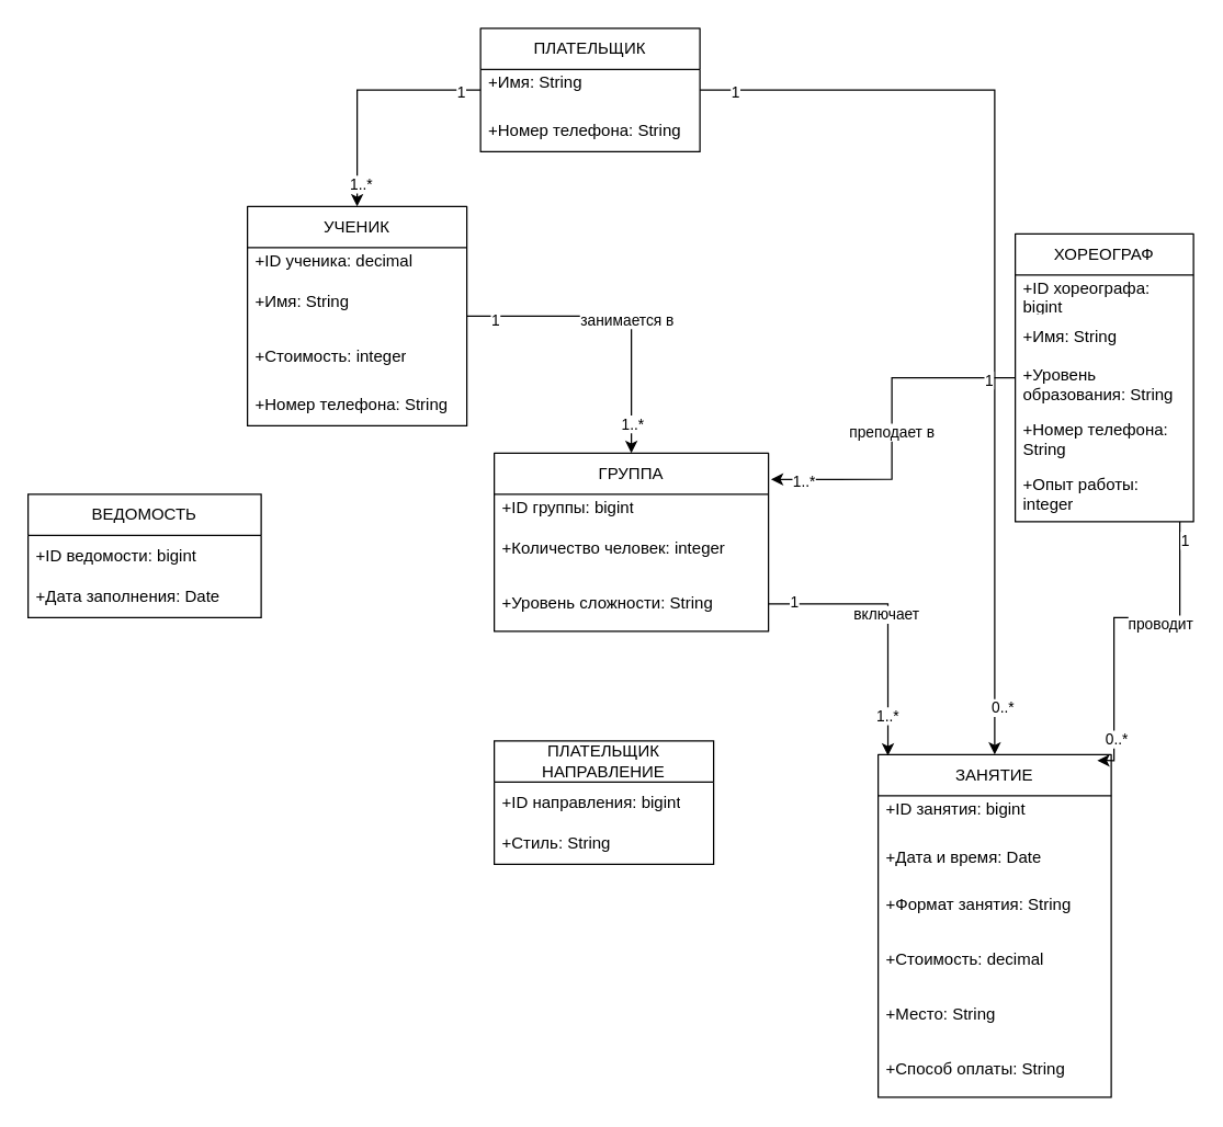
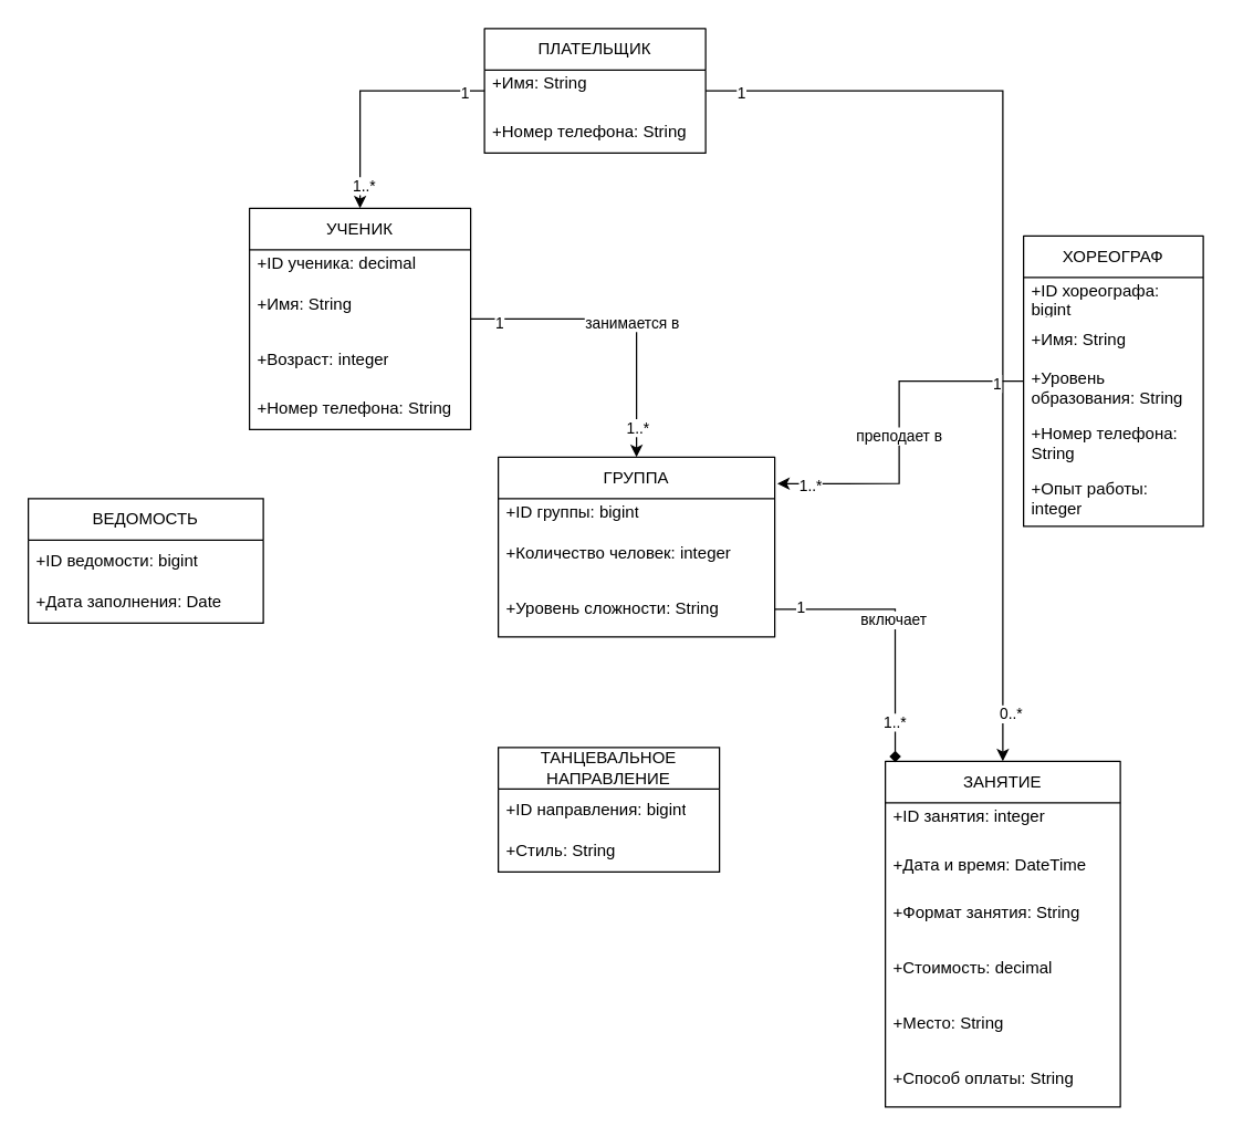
- <mxCell id="9" value="+Стоимость: integer" style="text;strokeColor=none;fillColor=none;align=left;verticalAlign=middle;spacingLeft=4;spacingRight=4;overflow=hidden;points=[[0,0.5],[1,0.5]];portConstraint=eastwest;rotatable=0;whiteSpace=wrap;html=1;" vertex="1" parent="6"><mxGeometry y="90" width="160" height="40" as="geometry" /></mxCell>
+ <mxCell id="9" value="+Возраст: integer" style="text;strokeColor=none;fillColor=none;align=left;verticalAlign=middle;spacingLeft=4;spacingRight=4;overflow=hidden;points=[[0,0.5],[1,0.5]];portConstraint=eastwest;rotatable=0;whiteSpace=wrap;html=1;" vertex="1" parent="6"><mxGeometry y="90" width="160" height="40" as="geometry" /></mxCell>
- <mxCell id="47" style="edgeStyle=orthogonalEdgeStyle;rounded=0;orthogonalLoop=1;jettySize=auto;html=1;entryX=0.94;entryY=0.017;entryDx=0;entryDy=0;entryPerimeter=0;" edge="1" parent="1" source="42" target="30"><mxGeometry relative="1" as="geometry"><mxPoint x="810" y="540" as="targetPoint" /><Array as="points"><mxPoint x="860" y="450" /><mxPoint x="812" y="450" /><mxPoint x="812" y="554" /></Array></mxGeometry></mxCell>
- <mxCell id="48" value="проводит" style="edgeLabel;html=1;align=center;verticalAlign=middle;resizable=0;points=[];" vertex="1" connectable="0" parent="47"><mxGeometry x="-0.276" y="4" relative="1" as="geometry"><mxPoint as="offset" /></mxGeometry></mxCell>
- <mxCell id="49" value="1" style="edgeLabel;html=1;align=center;verticalAlign=middle;resizable=0;points=[];" vertex="1" connectable="0" parent="47"><mxGeometry x="-0.884" y="3" relative="1" as="geometry"><mxPoint y="-1" as="offset" /></mxGeometry></mxCell>
- <mxCell id="50" value="0..*" style="edgeLabel;html=1;align=center;verticalAlign=middle;resizable=0;points=[];" vertex="1" connectable="0" parent="47"><mxGeometry x="0.759" y="1" relative="1" as="geometry"><mxPoint as="offset" /></mxGeometry></mxCell>
- <mxCell id="43" style="edgeStyle=orthogonalEdgeStyle;rounded=0;orthogonalLoop=1;jettySize=auto;html=1;entryX=0.042;entryY=0.003;entryDx=0;entryDy=0;entryPerimeter=0;" edge="1" parent="1" source="26" target="30"><mxGeometry relative="1" as="geometry" /></mxCell>
+ <mxCell id="43" style="edgeStyle=orthogonalEdgeStyle;rounded=0;orthogonalLoop=1;jettySize=auto;html=1;entryX=0.042;entryY=0.003;entryDx=0;entryDy=0;entryPerimeter=0;endArrow=diamond;" edge="1" parent="1" source="26" target="30"><mxGeometry relative="1" as="geometry" /></mxCell>
- <mxCell id="27" value="ПЛАТЕЛЬЩИК НАПРАВЛЕНИЕ" style="swimlane;fontStyle=0;childLayout=stackLayout;horizontal=1;startSize=30;horizontalStack=0;resizeParent=1;resizeParentMax=0;resizeLast=0;collapsible=1;marginBottom=0;whiteSpace=wrap;html=1;" vertex="1" parent="1"><mxGeometry x="360" y="540" width="160" height="90" as="geometry" /></mxCell>
+ <mxCell id="27" value="ТАНЦЕВАЛЬНОЕ НАПРАВЛЕНИЕ" style="swimlane;fontStyle=0;childLayout=stackLayout;horizontal=1;startSize=30;horizontalStack=0;resizeParent=1;resizeParentMax=0;resizeLast=0;collapsible=1;marginBottom=0;whiteSpace=wrap;html=1;" vertex="1" parent="1"><mxGeometry x="360" y="540" width="160" height="90" as="geometry" /></mxCell>
- <mxCell id="31" value="+ID занятия: bigint&lt;div&gt;&lt;br&gt;&lt;/div&gt;" style="text;strokeColor=none;fillColor=none;align=left;verticalAlign=middle;spacingLeft=4;spacingRight=4;overflow=hidden;points=[[0,0.5],[1,0.5]];portConstraint=eastwest;rotatable=0;whiteSpace=wrap;html=1;" vertex="1" parent="30"><mxGeometry y="30" width="170" height="30" as="geometry" /></mxCell>
+ <mxCell id="31" value="+ID занятия: integer&lt;div&gt;&lt;br&gt;&lt;/div&gt;" style="text;strokeColor=none;fillColor=none;align=left;verticalAlign=middle;spacingLeft=4;spacingRight=4;overflow=hidden;points=[[0,0.5],[1,0.5]];portConstraint=eastwest;rotatable=0;whiteSpace=wrap;html=1;" vertex="1" parent="30"><mxGeometry y="30" width="170" height="30" as="geometry" /></mxCell>
- <mxCell id="32" value="&lt;div&gt;+Дата и время: Date&lt;/div&gt;" style="text;strokeColor=none;fillColor=none;align=left;verticalAlign=middle;spacingLeft=4;spacingRight=4;overflow=hidden;points=[[0,0.5],[1,0.5]];portConstraint=eastwest;rotatable=0;whiteSpace=wrap;html=1;" vertex="1" parent="30"><mxGeometry y="60" width="170" height="30" as="geometry" /></mxCell>
+ <mxCell id="32" value="&lt;div&gt;+Дата и время: DateTime&lt;/div&gt;" style="text;strokeColor=none;fillColor=none;align=left;verticalAlign=middle;spacingLeft=4;spacingRight=4;overflow=hidden;points=[[0,0.5],[1,0.5]];portConstraint=eastwest;rotatable=0;whiteSpace=wrap;html=1;" vertex="1" parent="30"><mxGeometry y="60" width="170" height="30" as="geometry" /></mxCell>
